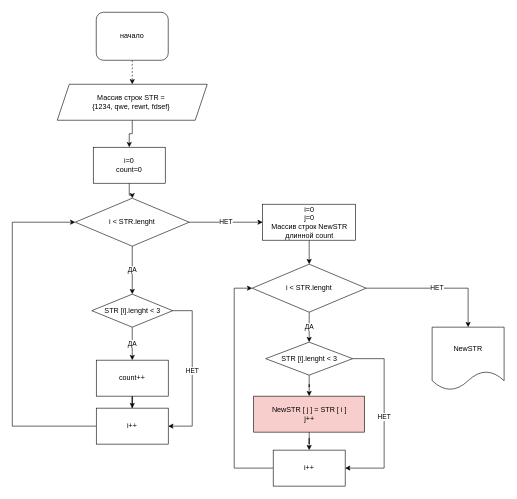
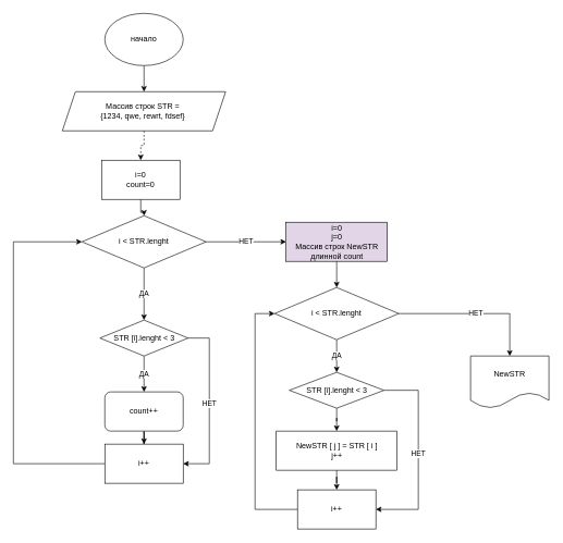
- <mxCell id="3" value="начало" style="whiteSpace=wrap;html=1;rounded=1;" vertex="1" parent="1"><mxGeometry x="160" y="20" width="120" height="80" as="geometry" /></mxCell>
+ <mxCell id="3" value="начало" style="ellipse;whiteSpace=wrap;html=1;" vertex="1" parent="1"><mxGeometry x="160" y="20" width="120" height="80" as="geometry" /></mxCell>
- <mxCell id="2" value="" style="edgeStyle=orthogonalEdgeStyle;rounded=0;orthogonalLoop=1;jettySize=auto;html=1;dashed=1;" edge="1" parent="1" source="3" target="5"><mxGeometry relative="1" as="geometry" /></mxCell>
+ <mxCell id="2" value="" style="edgeStyle=orthogonalEdgeStyle;rounded=0;orthogonalLoop=1;jettySize=auto;html=1;" edge="1" parent="1" source="3" target="5"><mxGeometry relative="1" as="geometry" /></mxCell>
- <mxCell id="4" value="" style="edgeStyle=orthogonalEdgeStyle;rounded=0;orthogonalLoop=1;jettySize=auto;html=1;" edge="1" parent="1" source="5" target="10"><mxGeometry relative="1" as="geometry" /></mxCell>
+ <mxCell id="4" value="" style="edgeStyle=orthogonalEdgeStyle;rounded=0;orthogonalLoop=1;jettySize=auto;html=1;dashed=1;" edge="1" parent="1" source="5" target="10"><mxGeometry relative="1" as="geometry" /></mxCell>
- <mxCell id="22" value="i=0&lt;br&gt;j=0&lt;br&gt;Массив строк NewSTR длинной count" style="rounded=0;whiteSpace=wrap;html=1;" vertex="1" parent="1"><mxGeometry x="437.5" y="340" width="155" height="60" as="geometry" /></mxCell>
+ <mxCell id="22" value="i=0&lt;br&gt;j=0&lt;br&gt;Массив строк NewSTR длинной count" style="rounded=0;whiteSpace=wrap;html=1;fillColor=#e1d5e7;" vertex="1" parent="1"><mxGeometry x="437.5" y="340" width="155" height="60" as="geometry" /></mxCell>
- <mxCell id="30" value="NewSTR" style="shape=document;whiteSpace=wrap;html=1;boundedLbl=1;" vertex="1" parent="1"><mxGeometry x="720" y="545" width="120" height="105" as="geometry" /></mxCell>
+ <mxCell id="30" value="NewSTR" style="shape=document;whiteSpace=wrap;html=1;boundedLbl=1;" vertex="1" parent="1"><mxGeometry x="720" y="545" width="120" height="80" as="geometry" /></mxCell>
- <mxCell id="15" value="count++&lt;br&gt;" style="whiteSpace=wrap;html=1;" vertex="1" parent="1"><mxGeometry x="160" y="600" width="120" height="60" as="geometry" /></mxCell>
+ <mxCell id="15" value="count++&lt;br&gt;" style="whiteSpace=wrap;html=1;rounded=1;" vertex="1" parent="1"><mxGeometry x="160" y="600" width="120" height="60" as="geometry" /></mxCell>
- <mxCell id="29" value="NewSTR [ j ] = STR [ i ]&lt;br&gt;j++" style="whiteSpace=wrap;html=1;fillColor=#f8cecc;" vertex="1" parent="1"><mxGeometry x="422.5" y="660" width="185" height="60" as="geometry" /></mxCell>
+ <mxCell id="29" value="NewSTR [ j ] = STR [ i ]&lt;br&gt;j++" style="whiteSpace=wrap;html=1;" vertex="1" parent="1"><mxGeometry x="422.5" y="660" width="185" height="60" as="geometry" /></mxCell>
